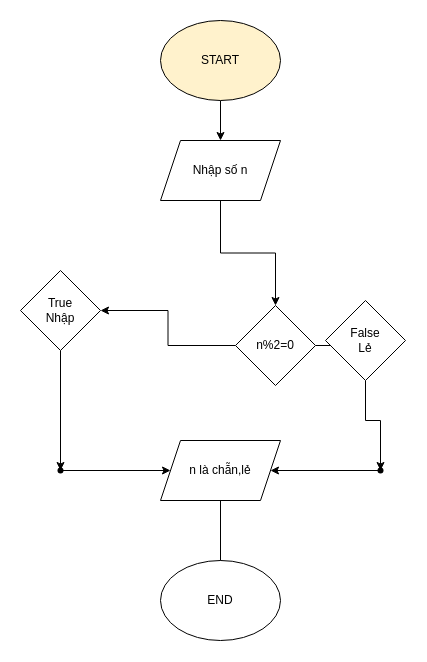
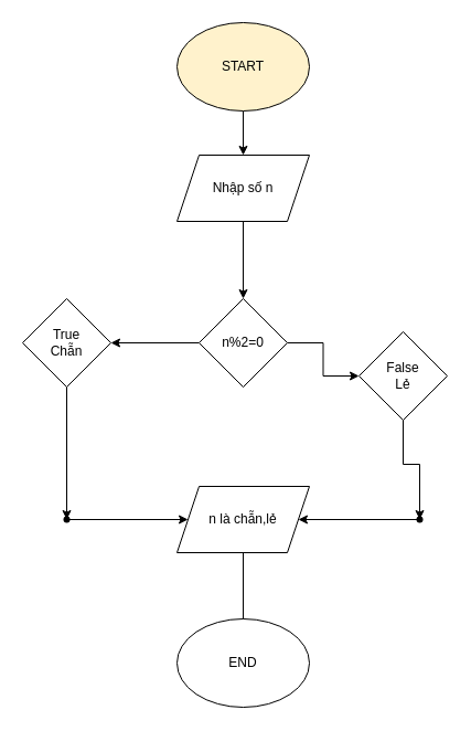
- <mxCell id="10" value="True&lt;div&gt;Nhập&lt;/div&gt;" style="rhombus;whiteSpace=wrap;html=1;" vertex="1" parent="1"><mxGeometry x="20" y="270" width="80" height="80" as="geometry" /></mxCell>
+ <mxCell id="10" value="True&lt;div&gt;Chẵn&lt;/div&gt;" style="rhombus;whiteSpace=wrap;html=1;" vertex="1" parent="1"><mxGeometry x="20" y="270" width="80" height="80" as="geometry" /></mxCell>
- <mxCell id="8" value="n%2=0" style="rhombus;whiteSpace=wrap;html=1;" vertex="1" parent="1"><mxGeometry x="235" y="305" width="80" height="80" as="geometry" /></mxCell>
+ <mxCell id="8" value="n%2=0" style="rhombus;whiteSpace=wrap;html=1;" vertex="1" parent="1"><mxGeometry x="180" y="270" width="80" height="80" as="geometry" /></mxCell>
